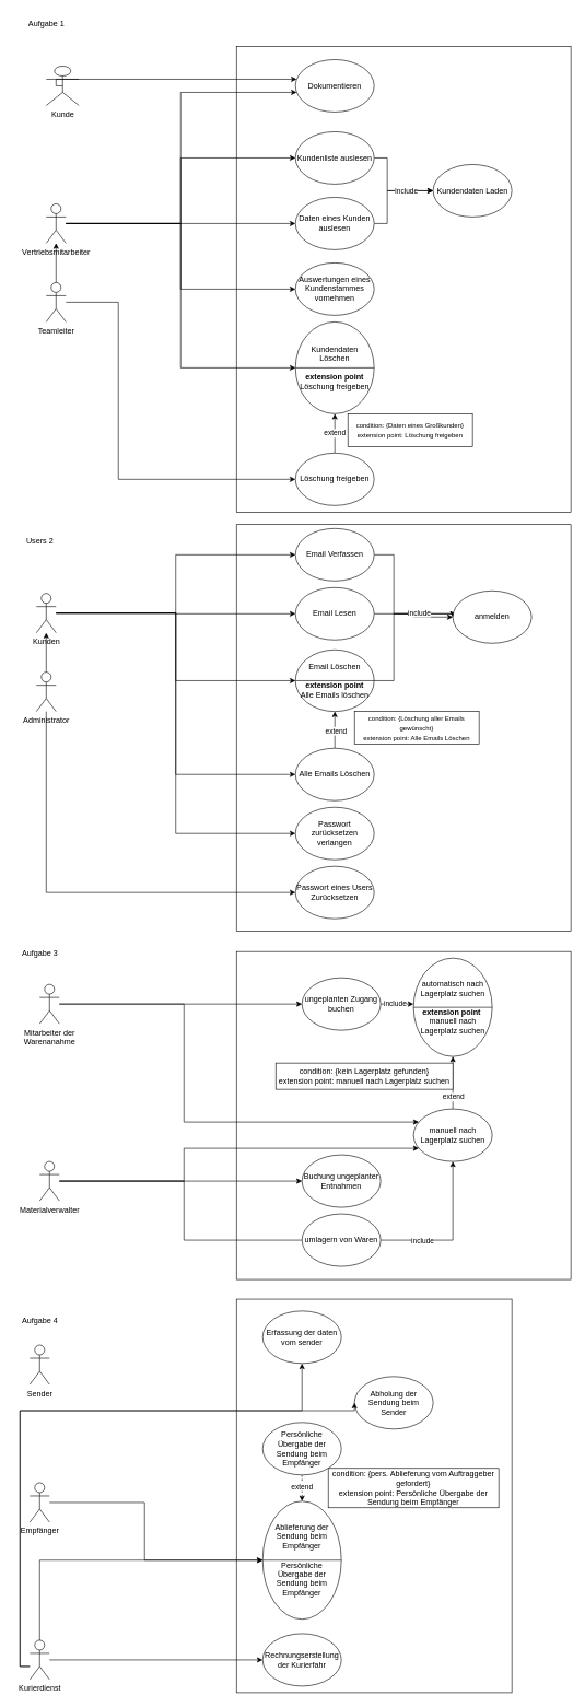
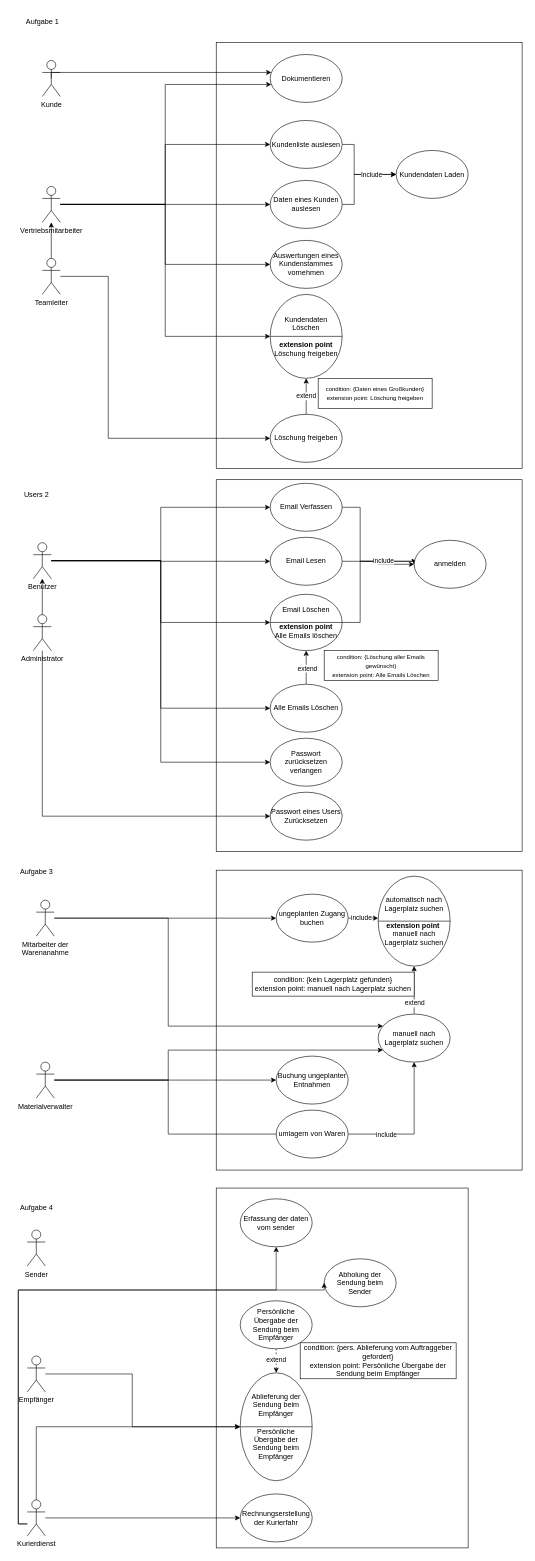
- <mxCell id="29" value="Kunde" style="shape=umlActor;verticalLabelPosition=bottom;verticalAlign=top;html=1;outlineConnect=0;" vertex="1" parent="1"><mxGeometry x="70" y="100" width="50" height="60" as="geometry" /></mxCell>
+ <mxCell id="29" value="Kunde" style="shape=umlActor;verticalLabelPosition=bottom;verticalAlign=top;html=1;outlineConnect=0;" vertex="1" parent="1"><mxGeometry x="70" y="100" width="30" height="60" as="geometry" /></mxCell>
- <mxCell id="36" value="Kunden" style="shape=umlActor;verticalLabelPosition=bottom;verticalAlign=top;html=1;outlineConnect=0;" vertex="1" parent="1"><mxGeometry x="55" y="904" width="30" height="60" as="geometry" /></mxCell>
+ <mxCell id="36" value="Benutzer" style="shape=umlActor;verticalLabelPosition=bottom;verticalAlign=top;html=1;outlineConnect=0;" vertex="1" parent="1"><mxGeometry x="55" y="904" width="30" height="60" as="geometry" /></mxCell>
